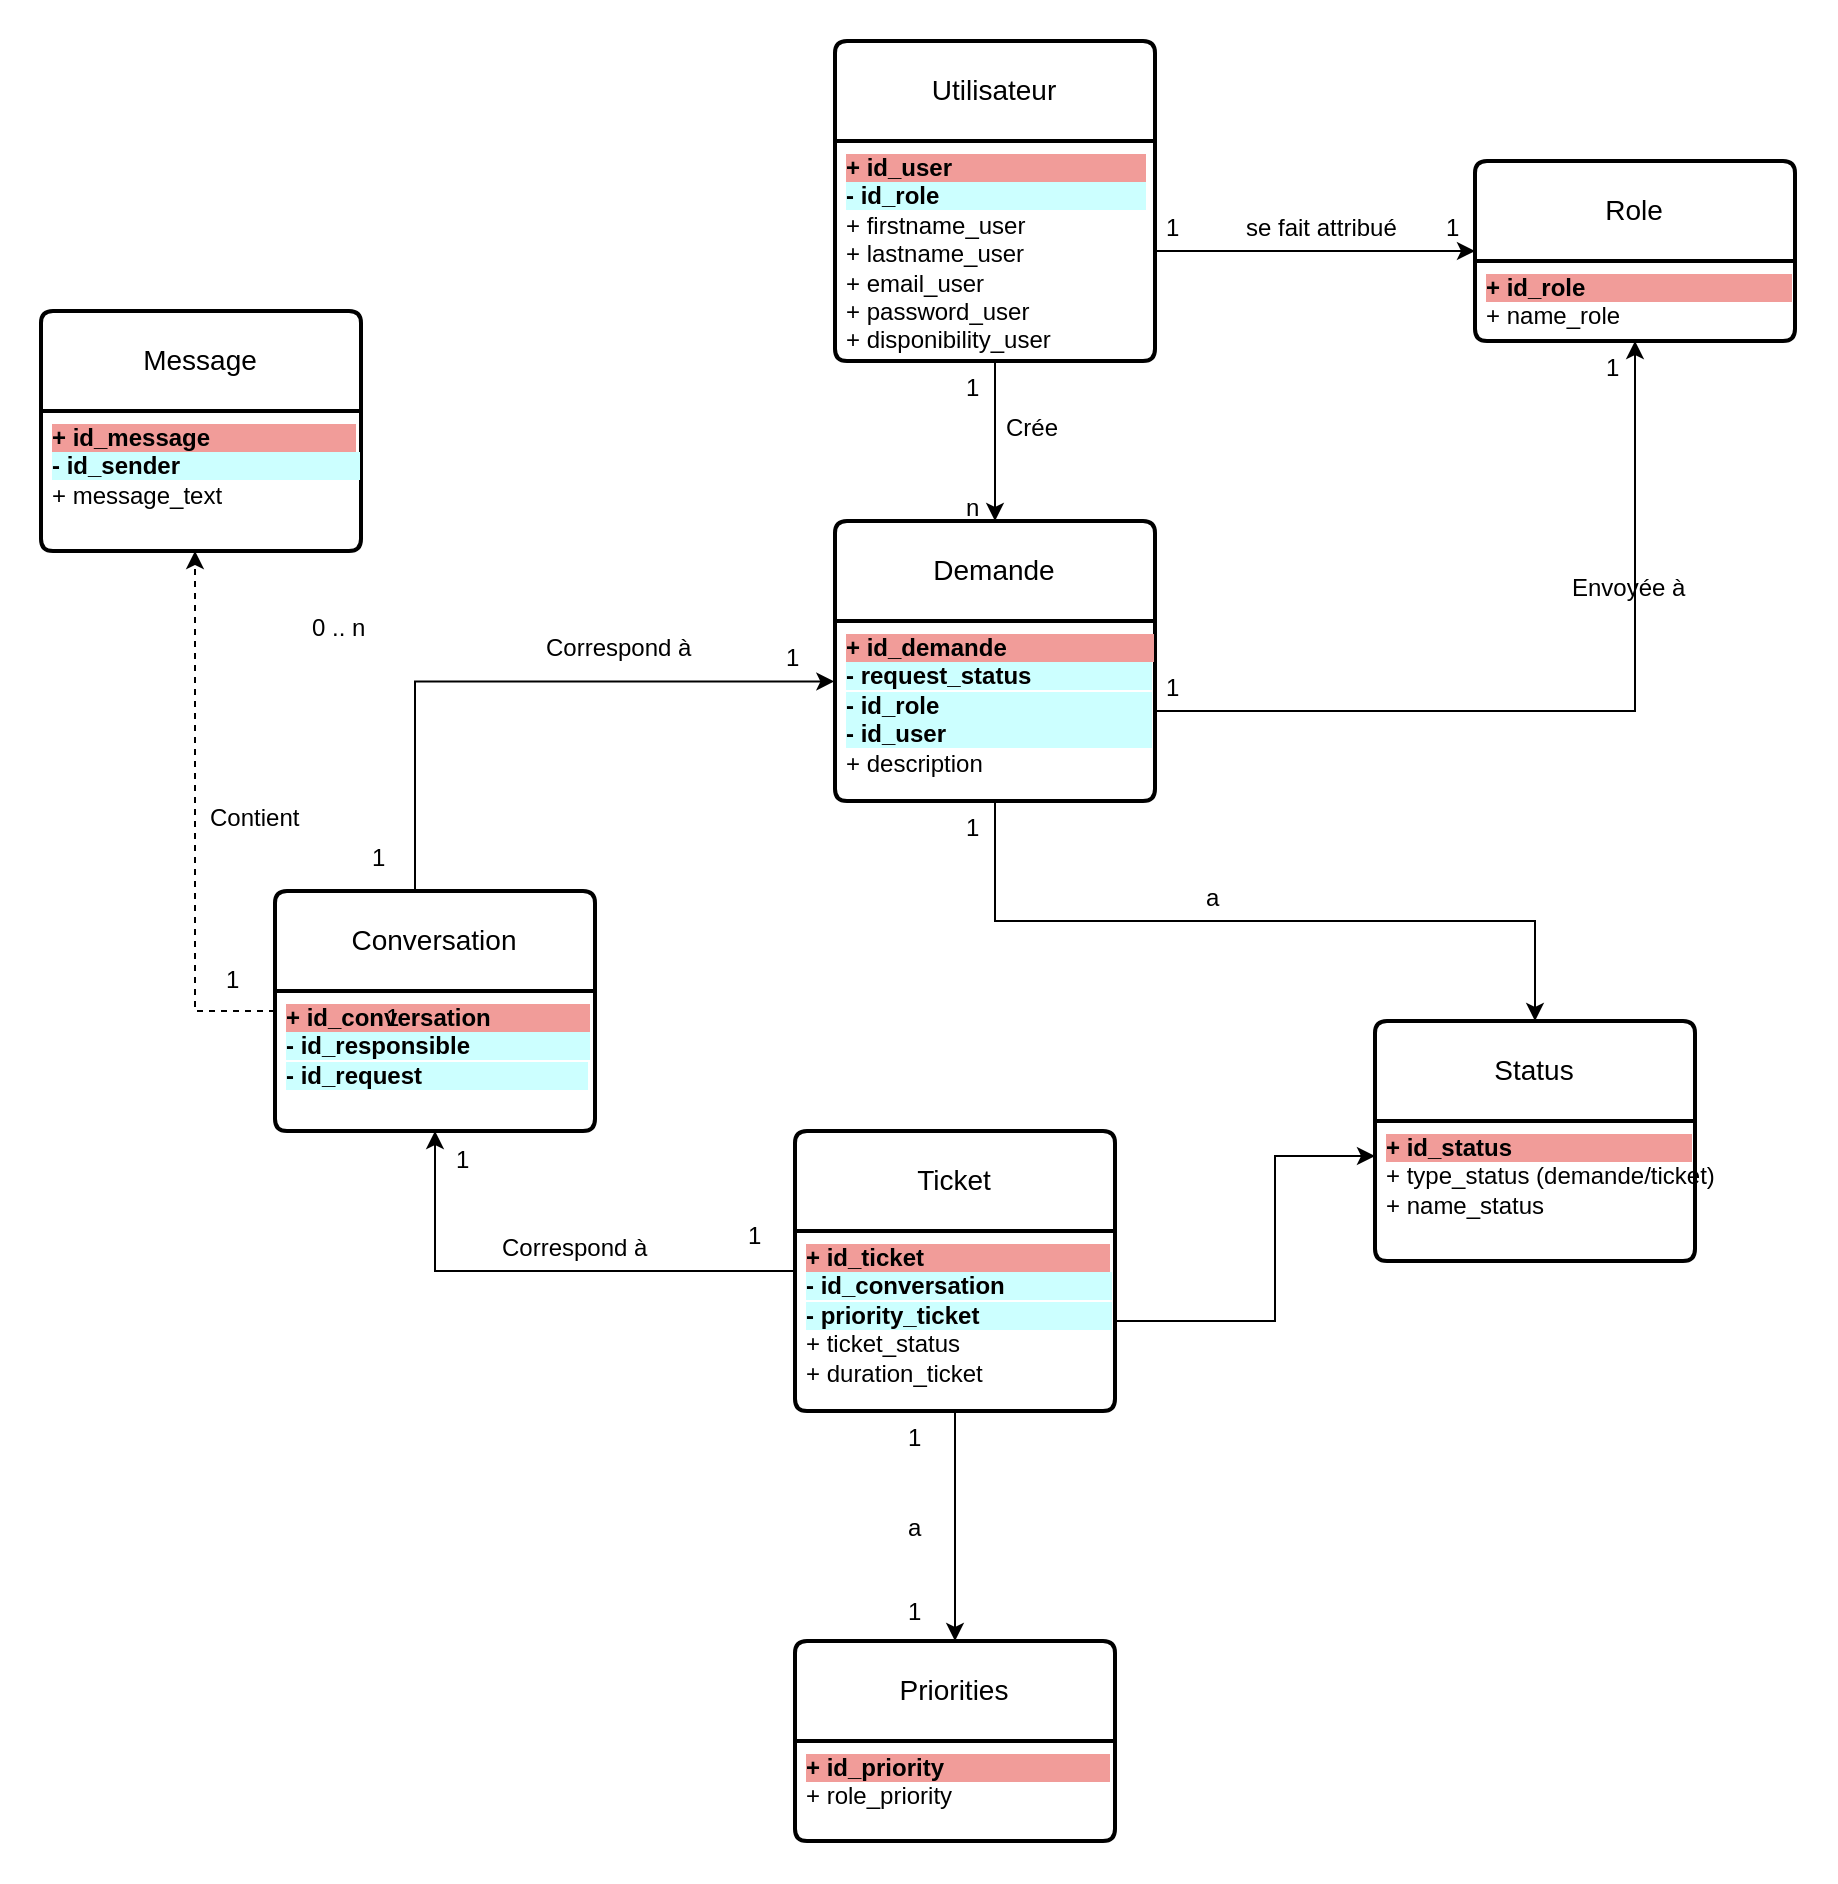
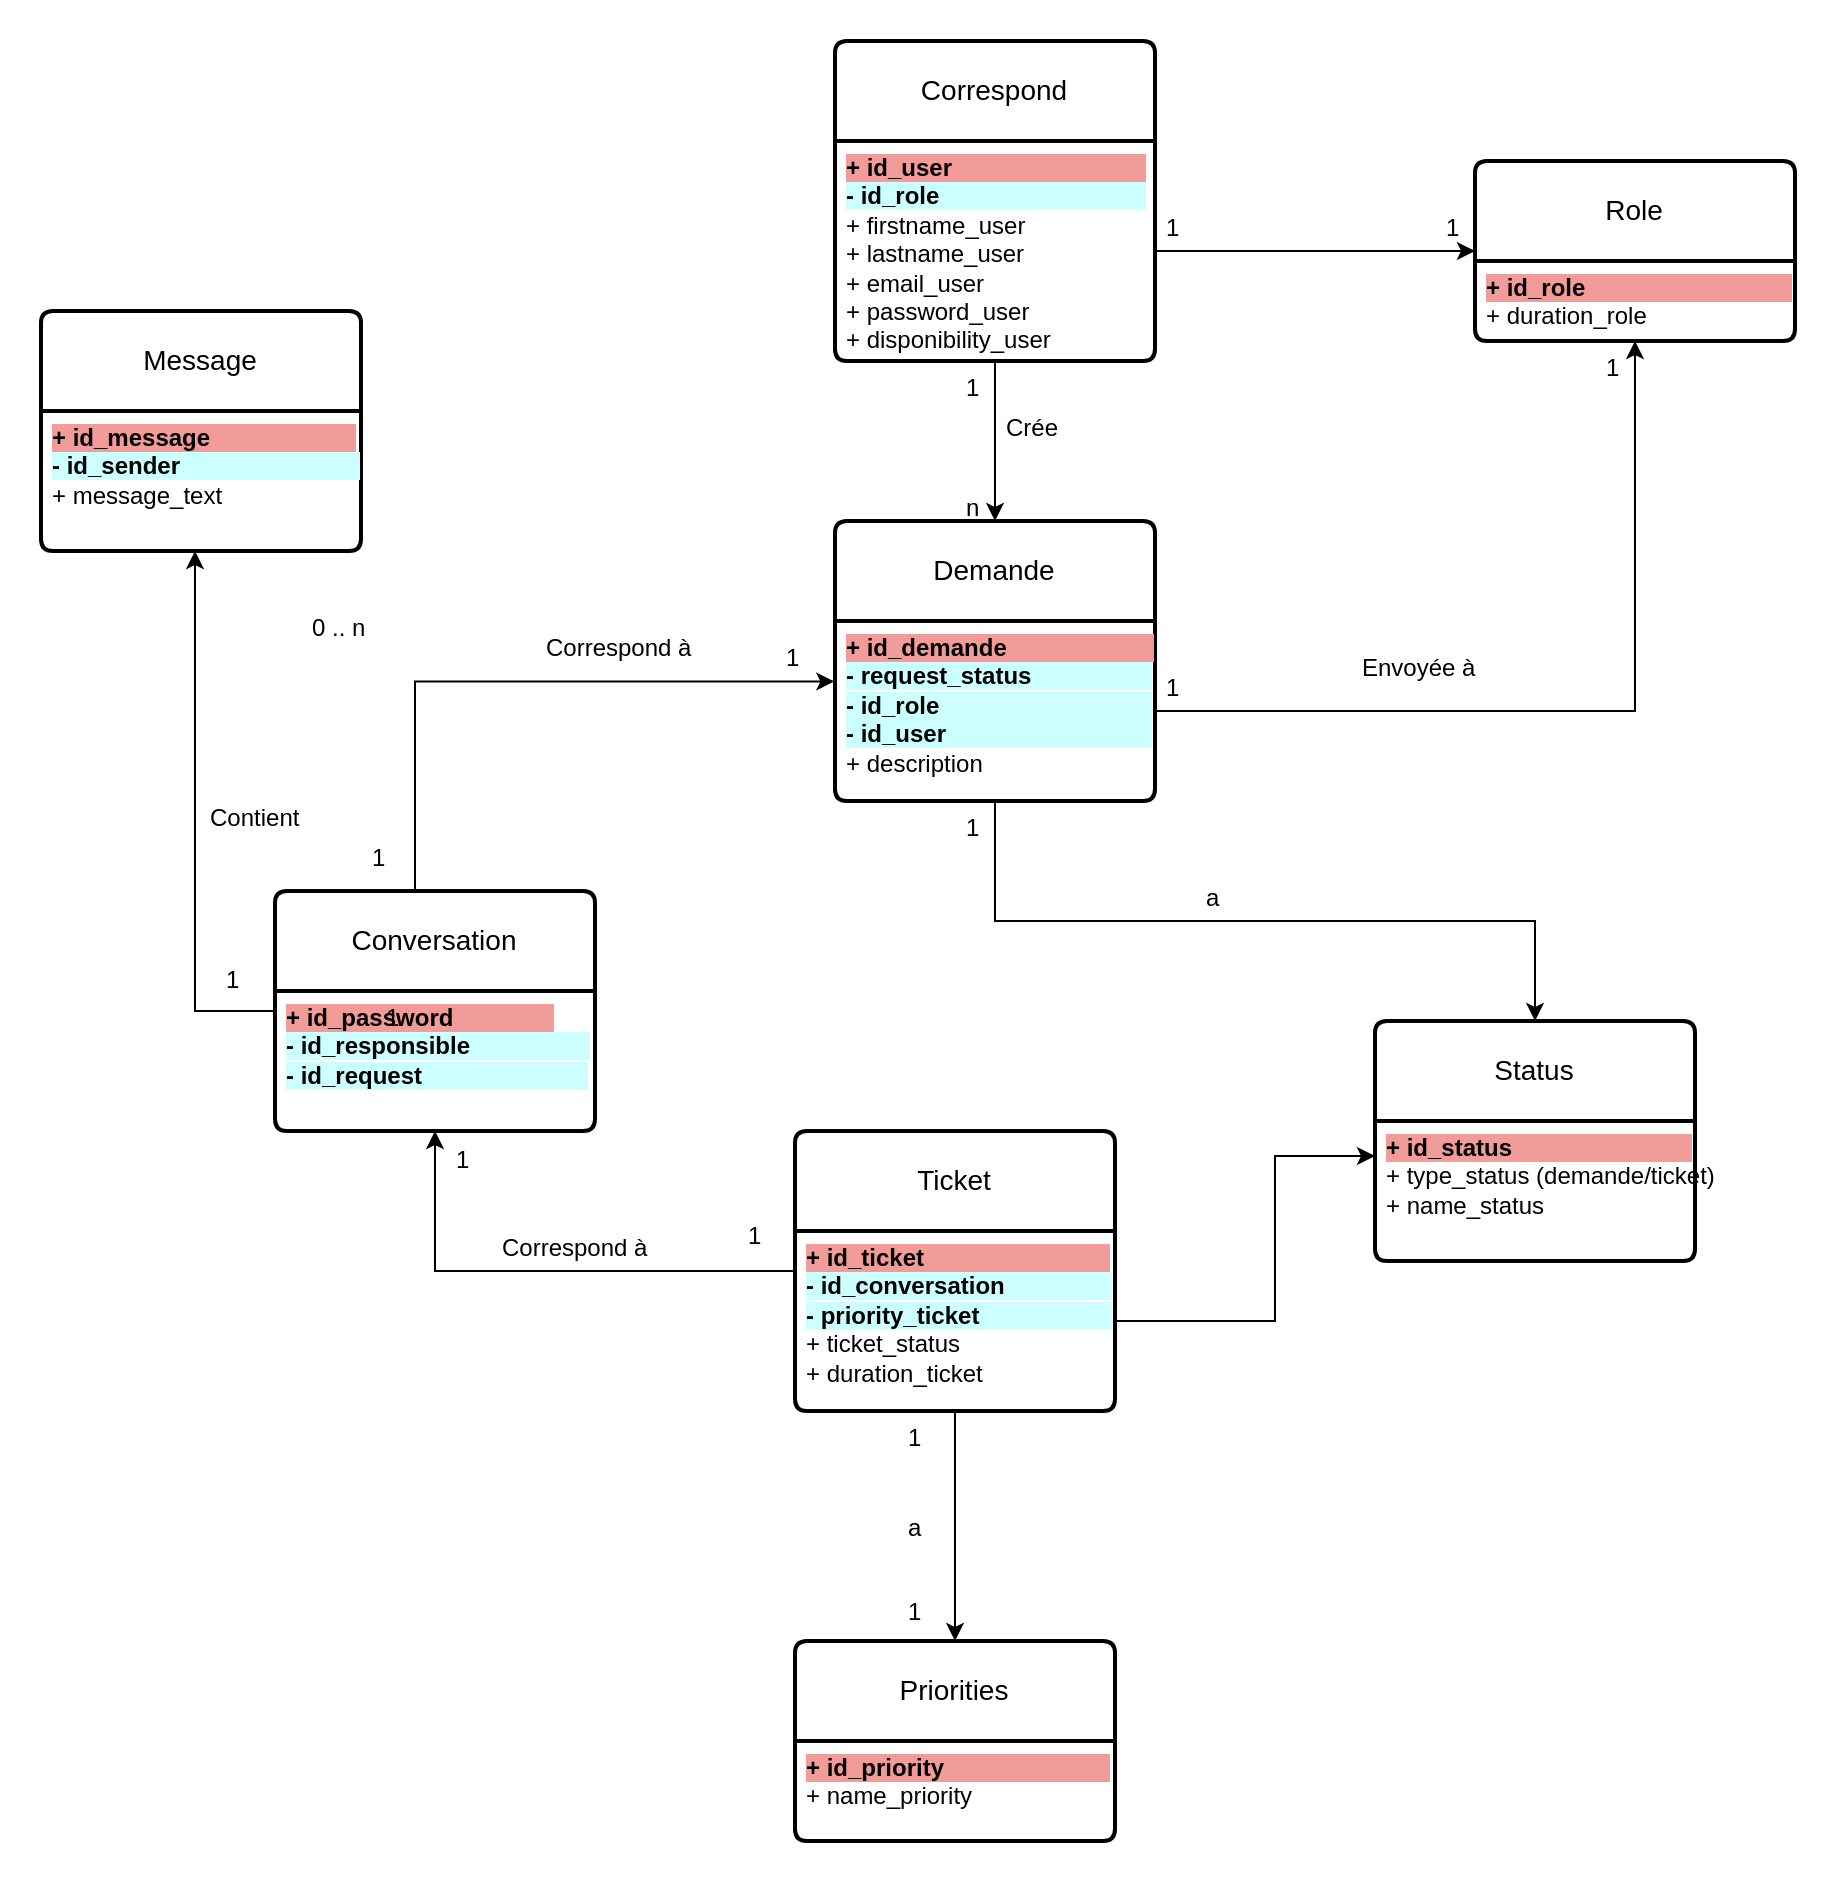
- <mxCell id="2" value="Utilisateur" style="swimlane;childLayout=stackLayout;horizontal=1;startSize=50;horizontalStack=0;rounded=1;fontSize=14;fontStyle=0;strokeWidth=2;resizeParent=0;resizeLast=1;shadow=0;dashed=0;align=center;arcSize=4;whiteSpace=wrap;html=1;" parent="1" vertex="1"><mxGeometry x="417" y="20" width="160" height="160" as="geometry" /></mxCell>
+ <mxCell id="2" value="Correspond" style="swimlane;childLayout=stackLayout;horizontal=1;startSize=50;horizontalStack=0;rounded=1;fontSize=14;fontStyle=0;strokeWidth=2;resizeParent=0;resizeLast=1;shadow=0;dashed=0;align=center;arcSize=4;whiteSpace=wrap;html=1;" parent="1" vertex="1"><mxGeometry x="417" y="20" width="160" height="160" as="geometry" /></mxCell>
- <mxCell id="9" value="se fait attribué" style="text;strokeColor=none;fillColor=none;spacingLeft=4;spacingRight=4;overflow=hidden;rotatable=0;points=[[0,0.5],[1,0.5]];portConstraint=eastwest;fontSize=12;whiteSpace=wrap;html=1;" parent="1" vertex="1"><mxGeometry x="617" y="100" width="100" height="30" as="geometry" /></mxCell>
- <mxCell id="6" value="&lt;b&gt;&lt;span style=&quot;background-color: rgb(241, 156, 153);&quot;&gt;+ id_role&amp;nbsp; &amp;nbsp; &amp;nbsp; &amp;nbsp; &amp;nbsp; &amp;nbsp; &amp;nbsp; &amp;nbsp; &amp;nbsp; &amp;nbsp; &amp;nbsp; &amp;nbsp; &amp;nbsp; &amp;nbsp; &amp;nbsp; &amp;nbsp;&lt;/span&gt;&lt;br&gt;&lt;/b&gt;+ name_role" style="align=left;strokeColor=none;fillColor=none;spacingLeft=4;fontSize=12;verticalAlign=top;resizable=0;rotatable=0;part=1;html=1;" parent="5" vertex="1"><mxGeometry y="50" width="160" height="40" as="geometry" /></mxCell>
+ <mxCell id="6" value="&lt;b&gt;&lt;span style=&quot;background-color: rgb(241, 156, 153);&quot;&gt;+ id_role&amp;nbsp; &amp;nbsp; &amp;nbsp; &amp;nbsp; &amp;nbsp; &amp;nbsp; &amp;nbsp; &amp;nbsp; &amp;nbsp; &amp;nbsp; &amp;nbsp; &amp;nbsp; &amp;nbsp; &amp;nbsp; &amp;nbsp; &amp;nbsp;&lt;/span&gt;&lt;br&gt;&lt;/b&gt;+ duration_role" style="align=left;strokeColor=none;fillColor=none;spacingLeft=4;fontSize=12;verticalAlign=top;resizable=0;rotatable=0;part=1;html=1;" parent="5" vertex="1"><mxGeometry y="50" width="160" height="40" as="geometry" /></mxCell>
- <mxCell id="15" value="Envoyée à&amp;nbsp;" style="text;strokeColor=none;fillColor=none;spacingLeft=4;spacingRight=4;overflow=hidden;rotatable=0;points=[[0,0.5],[1,0.5]];portConstraint=eastwest;fontSize=12;whiteSpace=wrap;html=1;" parent="1" vertex="1"><mxGeometry x="780" y="280" width="95" height="30" as="geometry" /></mxCell>
+ <mxCell id="15" value="Envoyée à&amp;nbsp;" style="text;strokeColor=none;fillColor=none;spacingLeft=4;spacingRight=4;overflow=hidden;rotatable=0;points=[[0,0.5],[1,0.5]];portConstraint=eastwest;fontSize=12;whiteSpace=wrap;html=1;" parent="1" vertex="1"><mxGeometry x="675" y="320" width="95" height="30" as="geometry" /></mxCell>
- <mxCell id="17" value="" style="edgeStyle=orthogonalEdgeStyle;rounded=0;orthogonalLoop=1;jettySize=auto;html=1;dashed=1;" parent="1" source="18" target="36" edge="1"><mxGeometry relative="1" as="geometry"><Array as="points"><mxPoint x="97" y="505" /></Array></mxGeometry></mxCell>
+ <mxCell id="17" value="" style="edgeStyle=orthogonalEdgeStyle;rounded=0;orthogonalLoop=1;jettySize=auto;html=1;" parent="1" source="18" target="36" edge="1"><mxGeometry relative="1" as="geometry"><Array as="points"><mxPoint x="97" y="505" /></Array></mxGeometry></mxCell>
- <mxCell id="19" value="&lt;b&gt;&lt;span style=&quot;background-color: rgb(241, 156, 153);&quot;&gt;+ id_conversation&amp;nbsp; &amp;nbsp; &amp;nbsp; &amp;nbsp; &amp;nbsp; &amp;nbsp; &amp;nbsp; &amp;nbsp;&lt;/span&gt;&lt;br&gt;&lt;span style=&quot;background-color: rgb(204, 255, 255);&quot;&gt;- id_responsible&amp;nbsp; &amp;nbsp; &amp;nbsp; &amp;nbsp; &amp;nbsp; &amp;nbsp; &amp;nbsp; &amp;nbsp; &amp;nbsp;&amp;nbsp;&lt;br&gt;- id_request&amp;nbsp; &amp;nbsp; &amp;nbsp; &amp;nbsp; &amp;nbsp; &amp;nbsp; &amp;nbsp; &amp;nbsp; &amp;nbsp; &amp;nbsp; &amp;nbsp; &amp;nbsp; &amp;nbsp;&lt;/span&gt;&lt;br&gt;&lt;br&gt;&lt;/b&gt;" style="align=left;strokeColor=none;fillColor=none;spacingLeft=4;fontSize=12;verticalAlign=top;resizable=0;rotatable=0;part=1;html=1;" parent="18" vertex="1"><mxGeometry y="50" width="160" height="70" as="geometry" /></mxCell>
+ <mxCell id="19" value="&lt;b&gt;&lt;span style=&quot;background-color: rgb(241, 156, 153);&quot;&gt;+ id_password&amp;nbsp; &amp;nbsp; &amp;nbsp; &amp;nbsp; &amp;nbsp; &amp;nbsp; &amp;nbsp; &amp;nbsp;&lt;/span&gt;&lt;br&gt;&lt;span style=&quot;background-color: rgb(204, 255, 255);&quot;&gt;- id_responsible&amp;nbsp; &amp;nbsp; &amp;nbsp; &amp;nbsp; &amp;nbsp; &amp;nbsp; &amp;nbsp; &amp;nbsp; &amp;nbsp;&amp;nbsp;&lt;br&gt;- id_request&amp;nbsp; &amp;nbsp; &amp;nbsp; &amp;nbsp; &amp;nbsp; &amp;nbsp; &amp;nbsp; &amp;nbsp; &amp;nbsp; &amp;nbsp; &amp;nbsp; &amp;nbsp; &amp;nbsp;&lt;/span&gt;&lt;br&gt;&lt;br&gt;&lt;/b&gt;" style="align=left;strokeColor=none;fillColor=none;spacingLeft=4;fontSize=12;verticalAlign=top;resizable=0;rotatable=0;part=1;html=1;" parent="18" vertex="1"><mxGeometry y="50" width="160" height="70" as="geometry" /></mxCell>
- <mxCell id="51" value="&lt;b style=&quot;background-color: rgb(241, 156, 153);&quot;&gt;+ id_priority&amp;nbsp; &amp;nbsp; &amp;nbsp; &amp;nbsp; &amp;nbsp; &amp;nbsp; &amp;nbsp; &amp;nbsp; &amp;nbsp; &amp;nbsp; &amp;nbsp; &amp;nbsp; &amp;nbsp;&lt;br&gt;&lt;/b&gt;+ role_priority" style="align=left;strokeColor=none;fillColor=none;spacingLeft=4;fontSize=12;verticalAlign=top;resizable=0;rotatable=0;part=1;html=1;" parent="50" vertex="1"><mxGeometry y="50" width="160" height="50" as="geometry" /></mxCell>
+ <mxCell id="51" value="&lt;b style=&quot;background-color: rgb(241, 156, 153);&quot;&gt;+ id_priority&amp;nbsp; &amp;nbsp; &amp;nbsp; &amp;nbsp; &amp;nbsp; &amp;nbsp; &amp;nbsp; &amp;nbsp; &amp;nbsp; &amp;nbsp; &amp;nbsp; &amp;nbsp; &amp;nbsp;&lt;br&gt;&lt;/b&gt;+ name_priority" style="align=left;strokeColor=none;fillColor=none;spacingLeft=4;fontSize=12;verticalAlign=top;resizable=0;rotatable=0;part=1;html=1;" parent="50" vertex="1"><mxGeometry y="50" width="160" height="50" as="geometry" /></mxCell>
